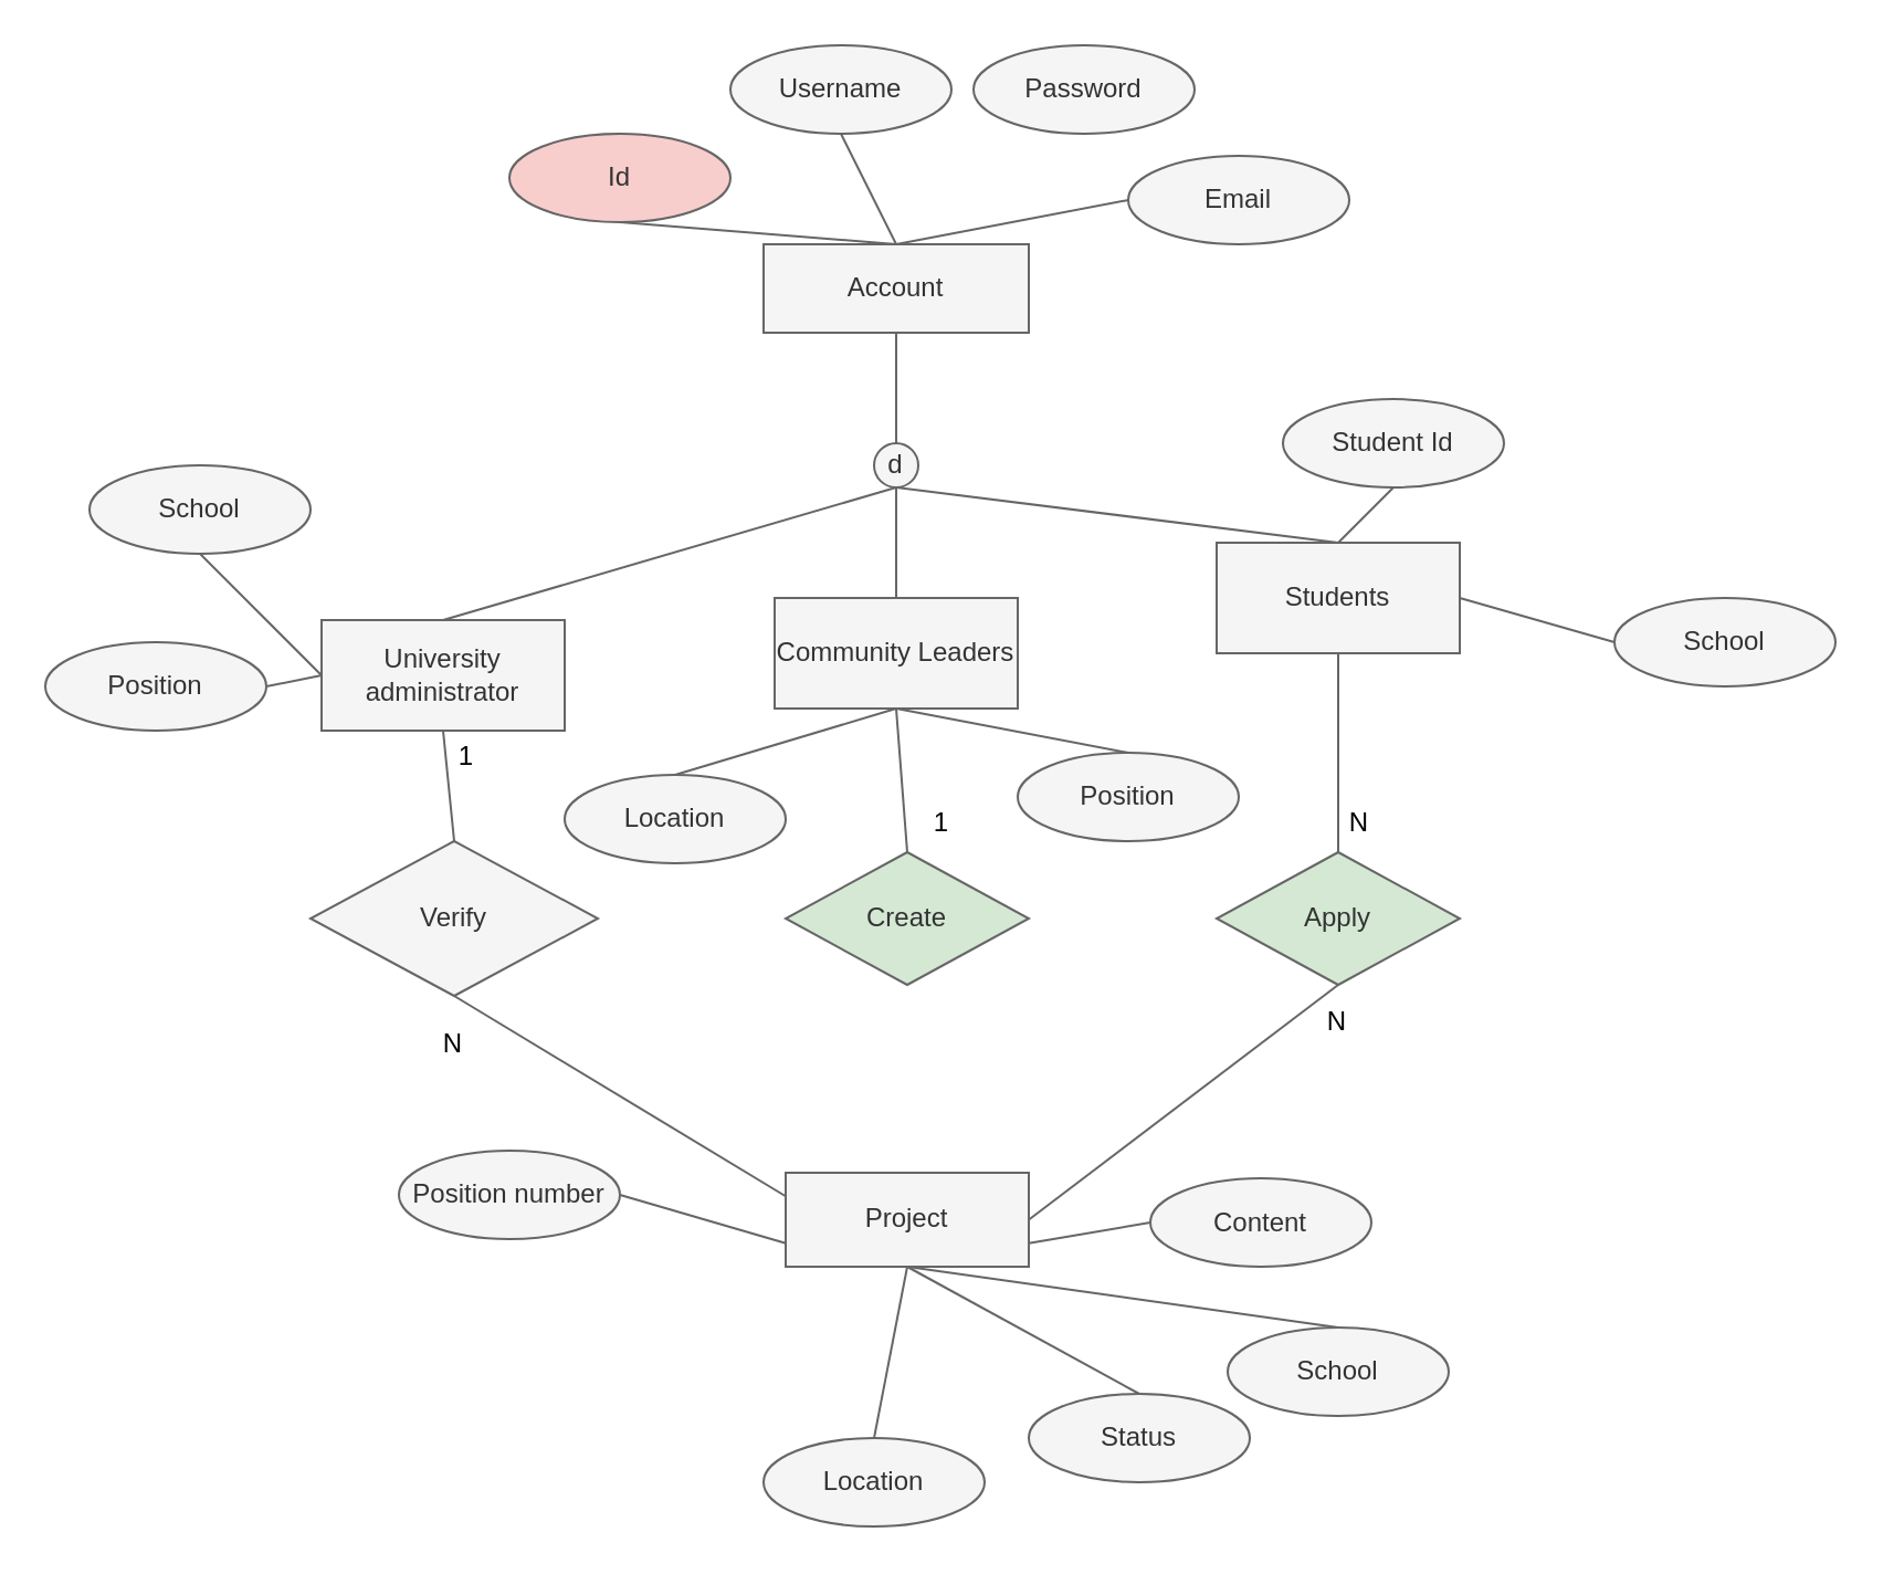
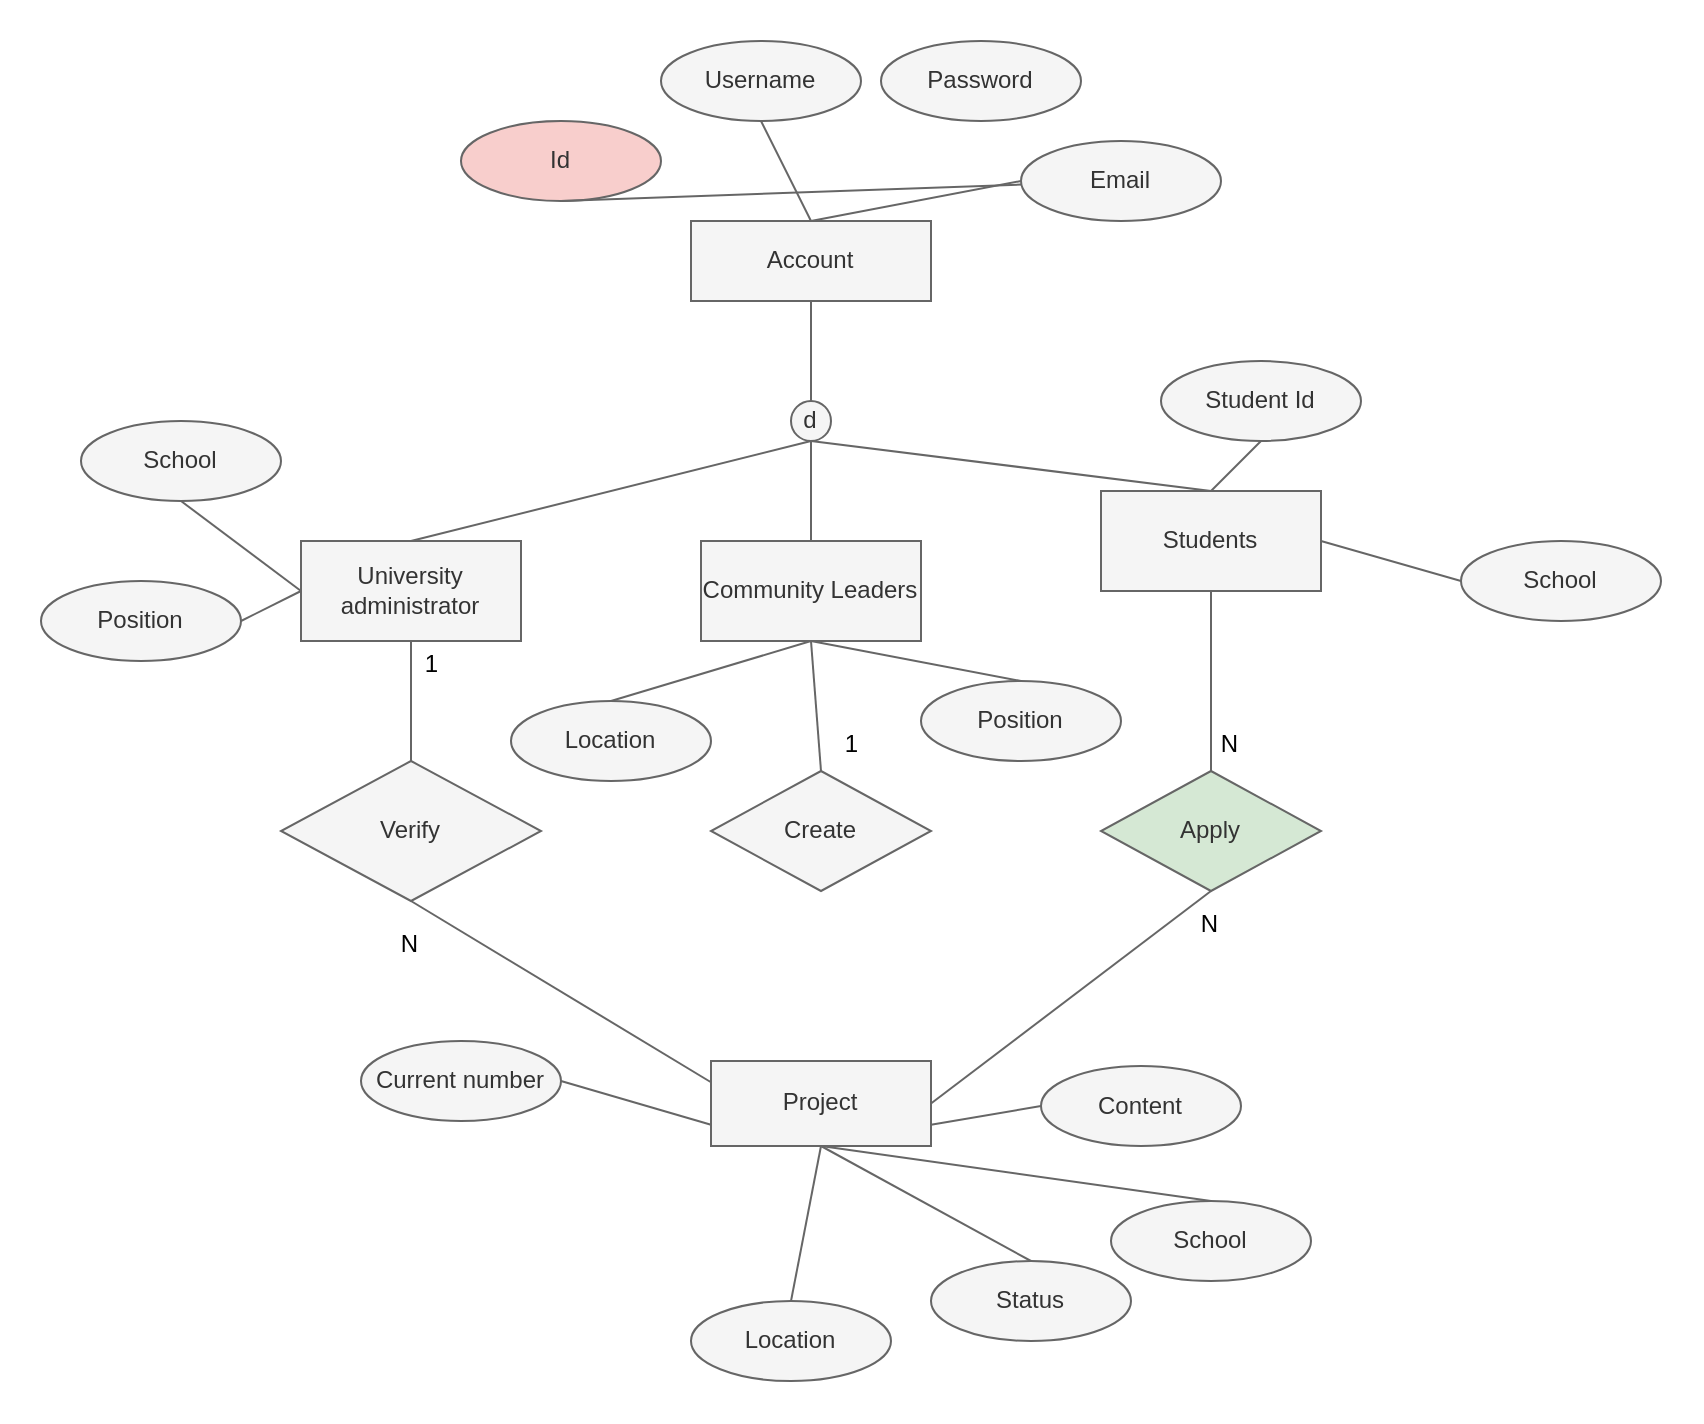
- <mxCell id="28" value="" style="endArrow=none;html=1;rounded=0;exitX=0.5;exitY=1;exitDx=0;exitDy=0;entryX=0.5;entryY=0;entryDx=0;entryDy=0;fillColor=#f5f5f5;strokeColor=#666666;" edge="1" parent="1" source="27" target="7"><mxGeometry relative="1" as="geometry"><mxPoint x="330" y="230" as="sourcePoint" /><mxPoint x="490" y="230" as="targetPoint" /></mxGeometry></mxCell>
+ <mxCell id="28" value="" style="endArrow=none;html=1;rounded=0;exitX=0.5;exitY=1;exitDx=0;exitDy=0;fillColor=#f5f5f5;strokeColor=#666666;" edge="1" parent="1" source="27" target="46"><mxGeometry relative="1" as="geometry"><mxPoint x="330" y="230" as="sourcePoint" /><mxPoint x="490" y="230" as="targetPoint" /></mxGeometry></mxCell>
- <mxCell id="5" value="University administrator" style="whiteSpace=wrap;html=1;fillColor=#f5f5f5;fontColor=#333333;strokeColor=#666666;" vertex="1" parent="1"><mxGeometry x="145" y="280" width="110" height="50" as="geometry" /></mxCell>
+ <mxCell id="5" value="University administrator" style="whiteSpace=wrap;html=1;fillColor=#f5f5f5;fontColor=#333333;strokeColor=#666666;" vertex="1" parent="1"><mxGeometry x="150" y="270" width="110" height="50" as="geometry" /></mxCell>
- <mxCell id="14" value="Create" style="rhombus;whiteSpace=wrap;html=1;fillColor=#d5e8d4;fontColor=#333333;strokeColor=#666666;" vertex="1" parent="1"><mxGeometry x="355" y="385" width="110" height="60" as="geometry" /></mxCell>
+ <mxCell id="14" value="Create" style="rhombus;whiteSpace=wrap;html=1;fillColor=#f5f5f5;fontColor=#333333;strokeColor=#666666;" vertex="1" parent="1"><mxGeometry x="355" y="385" width="110" height="60" as="geometry" /></mxCell>
- <mxCell id="50" value="Position number" style="ellipse;whiteSpace=wrap;html=1;align=center;fillColor=#f5f5f5;fontColor=#333333;strokeColor=#666666;" vertex="1" parent="1"><mxGeometry x="180" y="520" width="100" height="40" as="geometry" /></mxCell>
+ <mxCell id="50" value="Current number" style="ellipse;whiteSpace=wrap;html=1;align=center;fillColor=#f5f5f5;fontColor=#333333;strokeColor=#666666;" vertex="1" parent="1"><mxGeometry x="180" y="520" width="100" height="40" as="geometry" /></mxCell>
